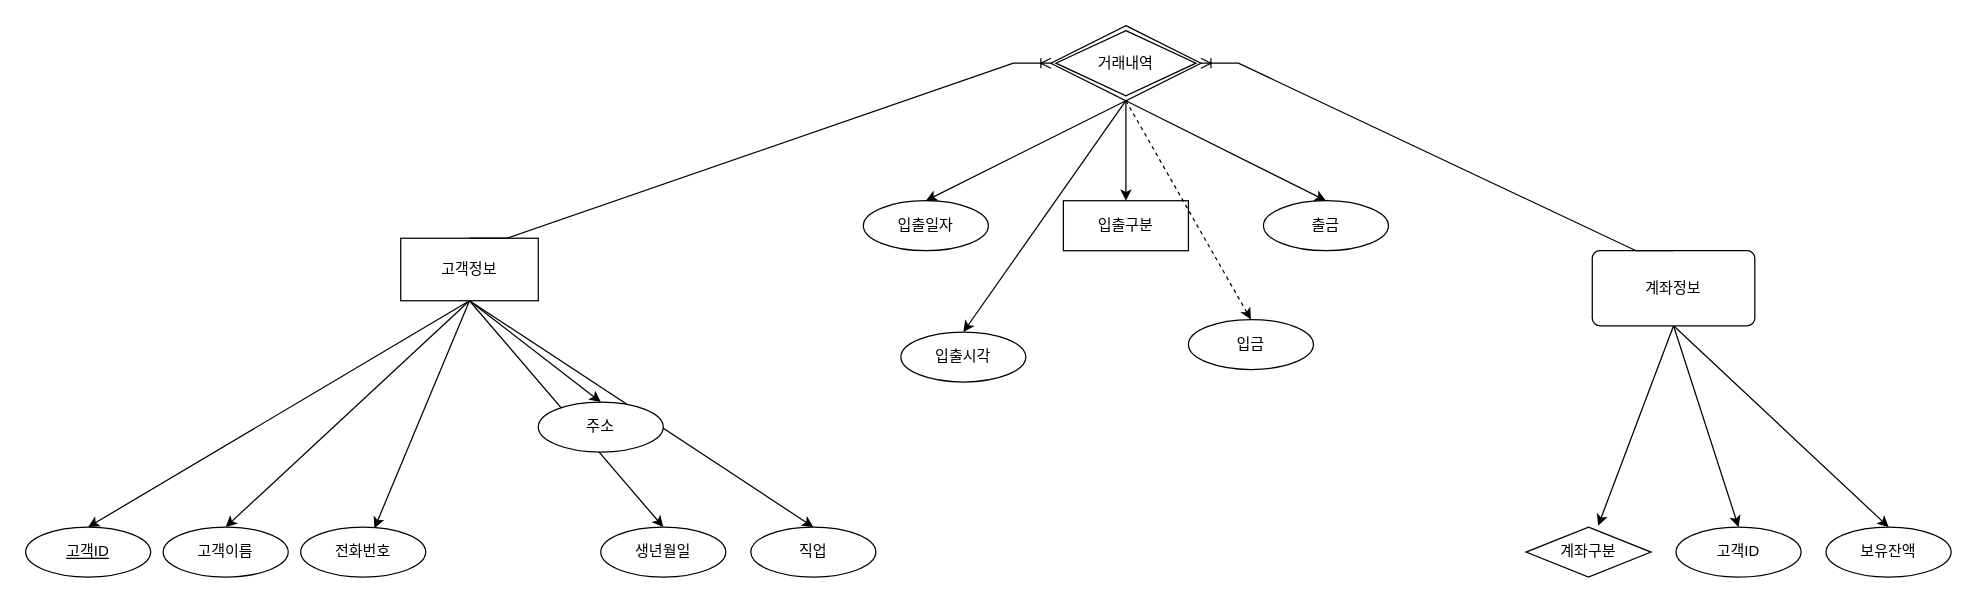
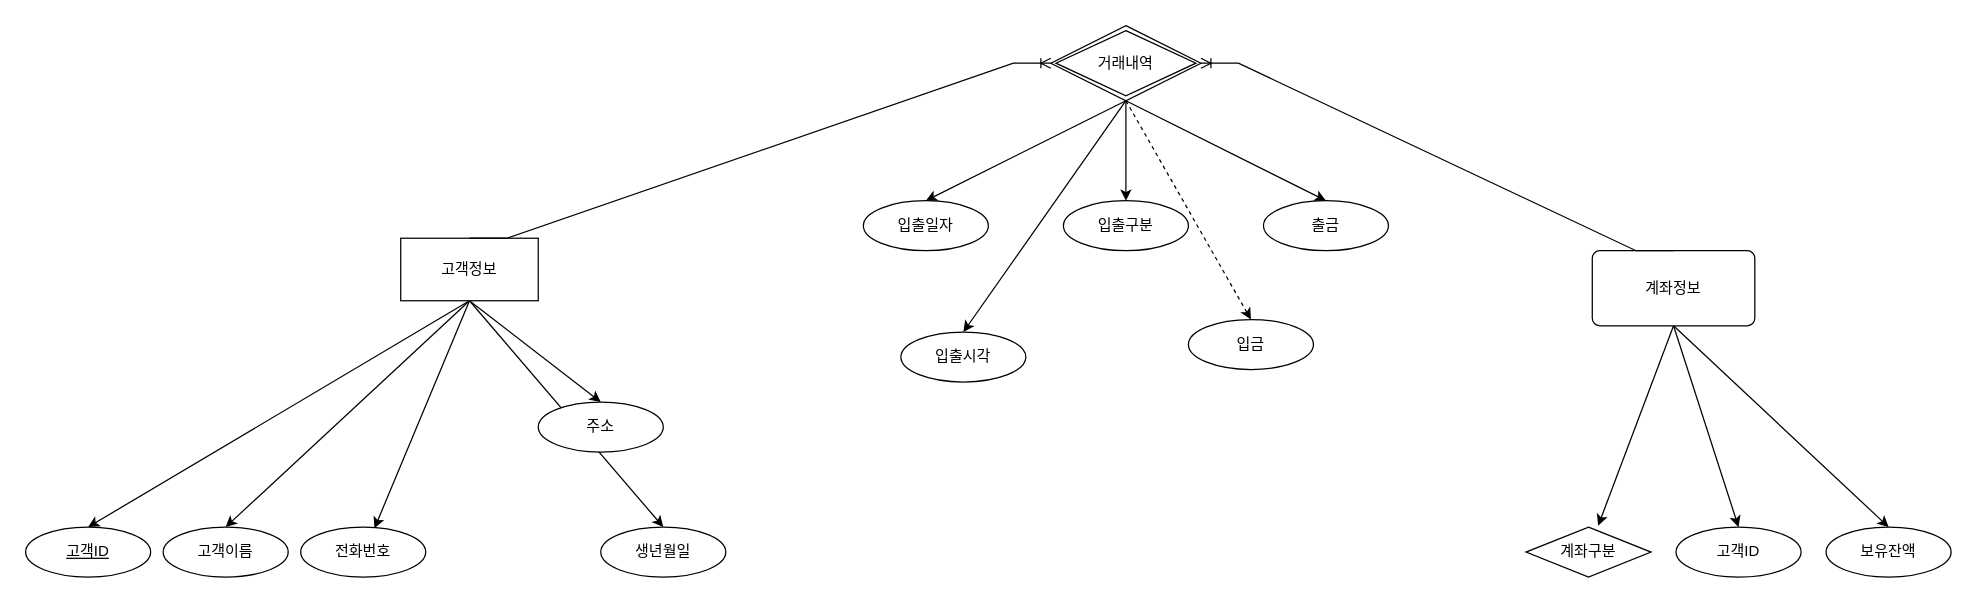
- <mxCell id="18" value="입출구분" style="whiteSpace=wrap;html=1;align=center;rounded=0;" parent="1" vertex="1"><mxGeometry x="850" y="160" width="100" height="40" as="geometry" /></mxCell>
+ <mxCell id="18" value="입출구분" style="ellipse;whiteSpace=wrap;html=1;align=center;" parent="1" vertex="1"><mxGeometry x="850" y="160" width="100" height="40" as="geometry" /></mxCell>
- <mxCell id="8" style="rounded=0;orthogonalLoop=1;jettySize=auto;html=1;exitX=0.5;exitY=1;exitDx=0;exitDy=0;entryX=0.5;entryY=0;entryDx=0;entryDy=0;" parent="1" source="9" target="14" edge="1"><mxGeometry relative="1" as="geometry"><mxPoint x="720" y="421" as="targetPoint" /></mxGeometry></mxCell>
- <mxCell id="14" value="직업" style="ellipse;whiteSpace=wrap;html=1;align=center;" parent="1" vertex="1"><mxGeometry x="600" y="421" width="100" height="40" as="geometry" /></mxCell>
